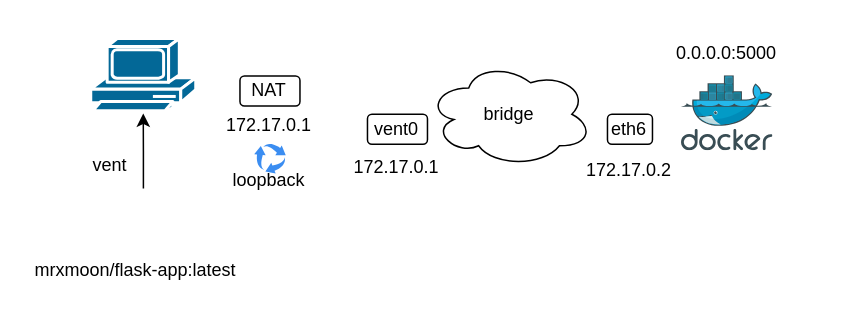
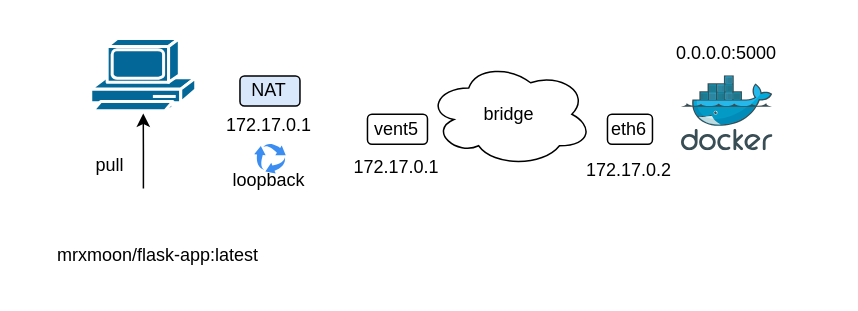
- <mxCell id="14" value="NAT" style="rounded=1;whiteSpace=wrap;html=1;" vertex="1" parent="1"><mxGeometry x="159.48" y="50" width="40" height="20" as="geometry" /></mxCell>
+ <mxCell id="14" value="NAT" style="rounded=1;whiteSpace=wrap;html=1;fillColor=#dae8fc;" vertex="1" parent="1"><mxGeometry x="159.48" y="50" width="40" height="20" as="geometry" /></mxCell>
- <mxCell id="13" value="vent0" style="rounded=1;whiteSpace=wrap;html=1;" vertex="1" parent="1"><mxGeometry x="244.48" y="75.5" width="40" height="20" as="geometry" /></mxCell>
+ <mxCell id="13" value="vent5" style="rounded=1;whiteSpace=wrap;html=1;" vertex="1" parent="1"><mxGeometry x="244.48" y="75.5" width="40" height="20" as="geometry" /></mxCell>
- <mxCell id="8" value="vent" style="text;html=1;align=center;verticalAlign=middle;whiteSpace=wrap;rounded=0;" vertex="1" parent="1"><mxGeometry x="50" y="95" width="46.17" height="30" as="geometry" /></mxCell>
+ <mxCell id="8" value="pull" style="text;html=1;align=center;verticalAlign=middle;whiteSpace=wrap;rounded=0;" vertex="1" parent="1"><mxGeometry x="50" y="95" width="46.17" height="30" as="geometry" /></mxCell>
- <mxCell id="7" value="mrxmoon/flask-app:latest" style="text;html=1;align=center;verticalAlign=middle;whiteSpace=wrap;rounded=0;" vertex="1" parent="1"><mxGeometry x="5" y="165" width="170" height="30" as="geometry" /></mxCell>
+ <mxCell id="7" value="mrxmoon/flask-app:latest" style="text;html=1;align=center;verticalAlign=middle;whiteSpace=wrap;rounded=0;" vertex="1" parent="1"><mxGeometry x="20" y="155" width="170" height="30" as="geometry" /></mxCell>
